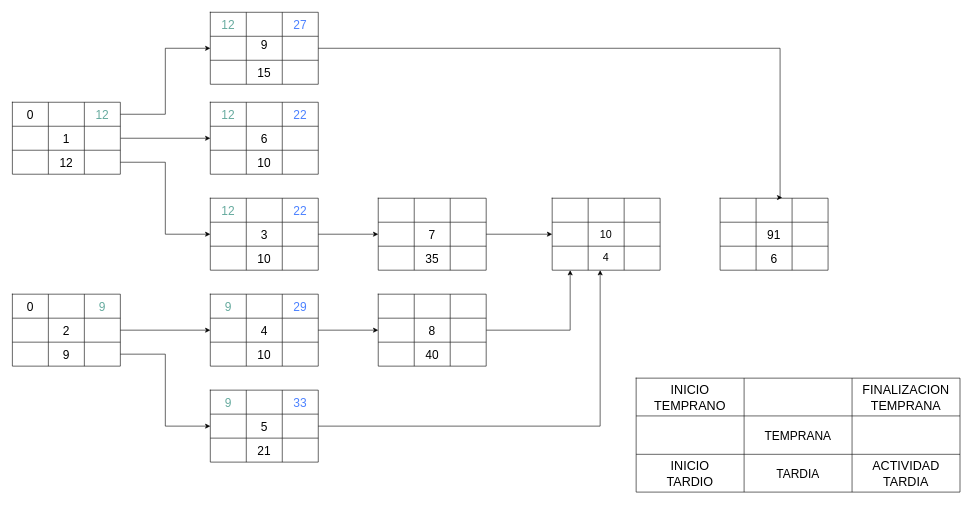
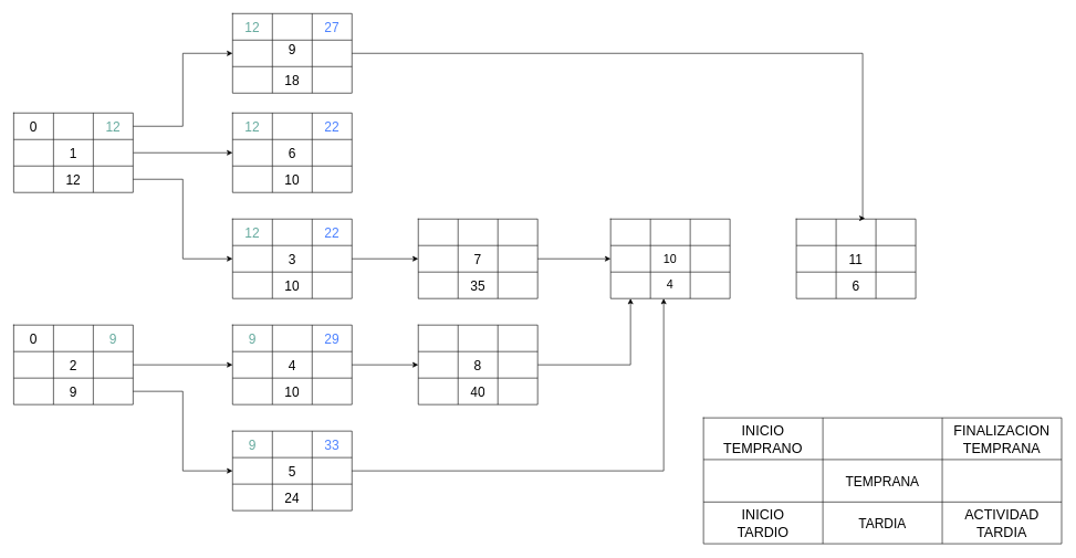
- <mxCell id="40" value="15" style="shape=partialRectangle;html=1;whiteSpace=wrap;connectable=0;strokeColor=inherit;overflow=hidden;fillColor=none;top=0;left=0;bottom=0;right=0;pointerEvents=1;fontSize=20;" vertex="1" parent="38"><mxGeometry x="60" width="60" height="40" as="geometry"><mxRectangle width="60" height="40" as="alternateBounds" /></mxGeometry></mxCell>
+ <mxCell id="40" value="18" style="shape=partialRectangle;html=1;whiteSpace=wrap;connectable=0;strokeColor=inherit;overflow=hidden;fillColor=none;top=0;left=0;bottom=0;right=0;pointerEvents=1;fontSize=20;" vertex="1" parent="38"><mxGeometry x="60" width="60" height="40" as="geometry"><mxRectangle width="60" height="40" as="alternateBounds" /></mxGeometry></mxCell>
- <mxCell id="141" value="&lt;font style=&quot;font-size: 20px;&quot;&gt;91&lt;/font&gt;" style="shape=partialRectangle;html=1;whiteSpace=wrap;connectable=0;strokeColor=inherit;overflow=hidden;fillColor=none;top=0;left=0;bottom=0;right=0;pointerEvents=1;fontSize=20;" vertex="1" parent="139"><mxGeometry x="60" width="60" height="40" as="geometry"><mxRectangle width="60" height="40" as="alternateBounds" /></mxGeometry></mxCell>
+ <mxCell id="141" value="&lt;font style=&quot;font-size: 20px;&quot;&gt;11&lt;/font&gt;" style="shape=partialRectangle;html=1;whiteSpace=wrap;connectable=0;strokeColor=inherit;overflow=hidden;fillColor=none;top=0;left=0;bottom=0;right=0;pointerEvents=1;fontSize=20;" vertex="1" parent="139"><mxGeometry x="60" width="60" height="40" as="geometry"><mxRectangle width="60" height="40" as="alternateBounds" /></mxGeometry></mxCell>
- <mxCell id="92" value="21" style="shape=partialRectangle;html=1;whiteSpace=wrap;connectable=0;strokeColor=inherit;overflow=hidden;fillColor=none;top=0;left=0;bottom=0;right=0;pointerEvents=1;fontSize=20;" vertex="1" parent="90"><mxGeometry x="60" width="60" height="40" as="geometry"><mxRectangle width="60" height="40" as="alternateBounds" /></mxGeometry></mxCell>
+ <mxCell id="92" value="24" style="shape=partialRectangle;html=1;whiteSpace=wrap;connectable=0;strokeColor=inherit;overflow=hidden;fillColor=none;top=0;left=0;bottom=0;right=0;pointerEvents=1;fontSize=20;" vertex="1" parent="90"><mxGeometry x="60" width="60" height="40" as="geometry"><mxRectangle width="60" height="40" as="alternateBounds" /></mxGeometry></mxCell>
